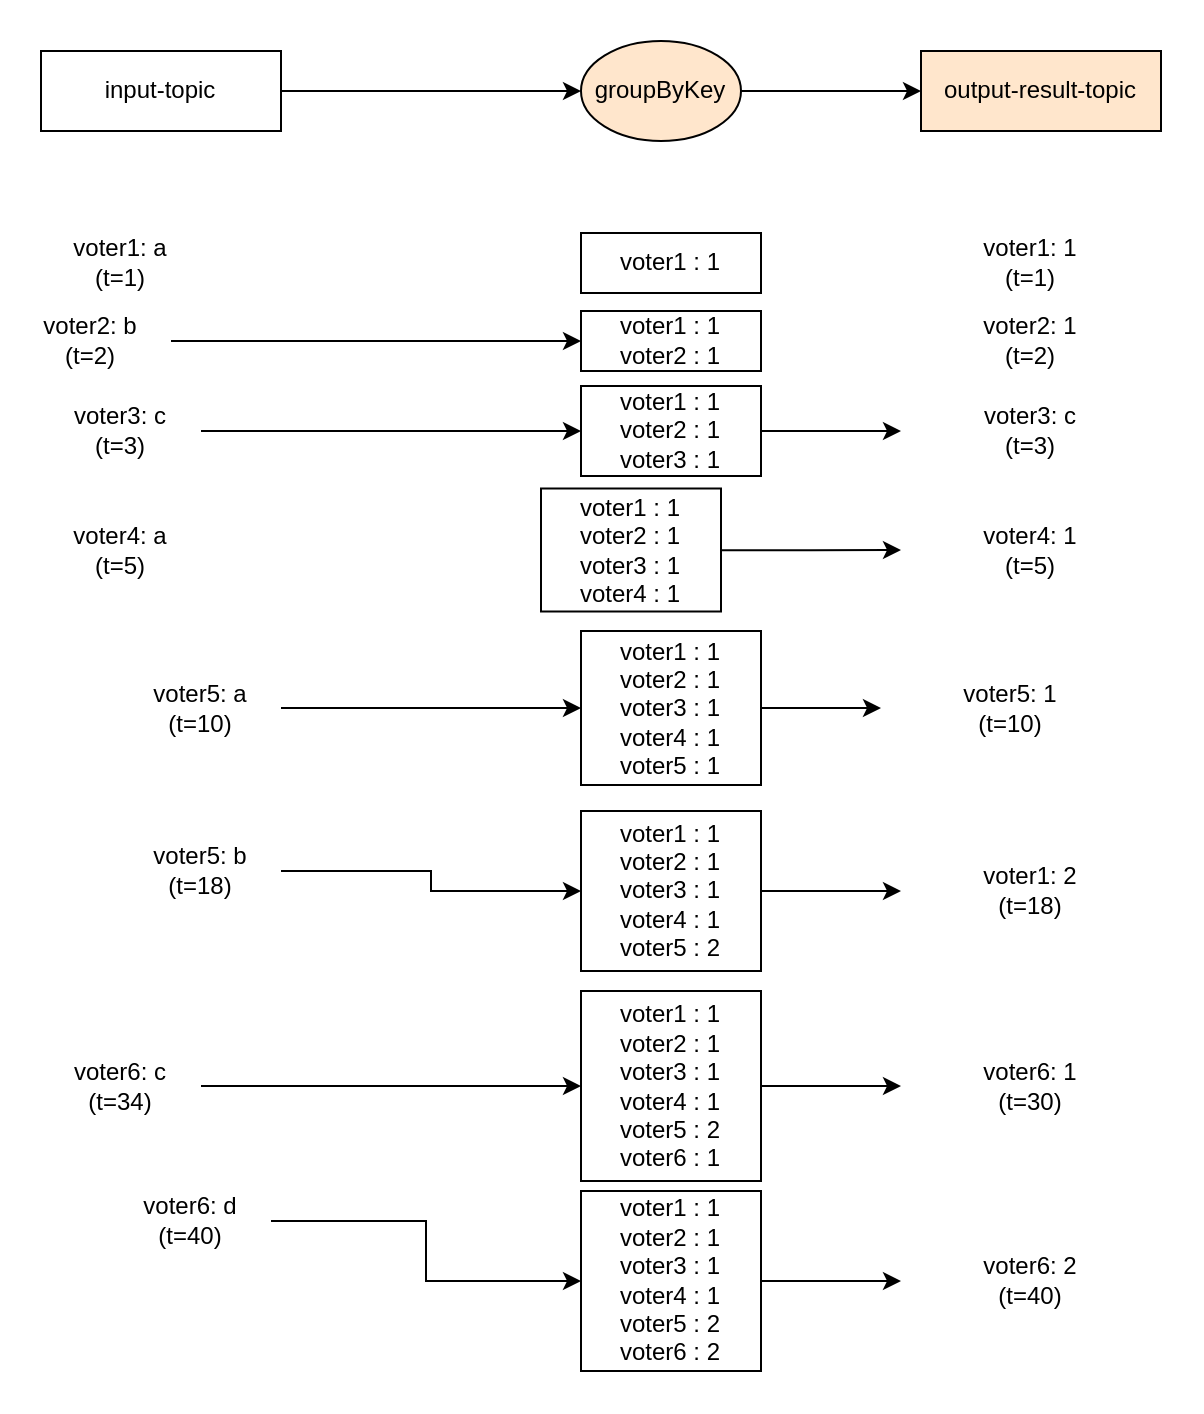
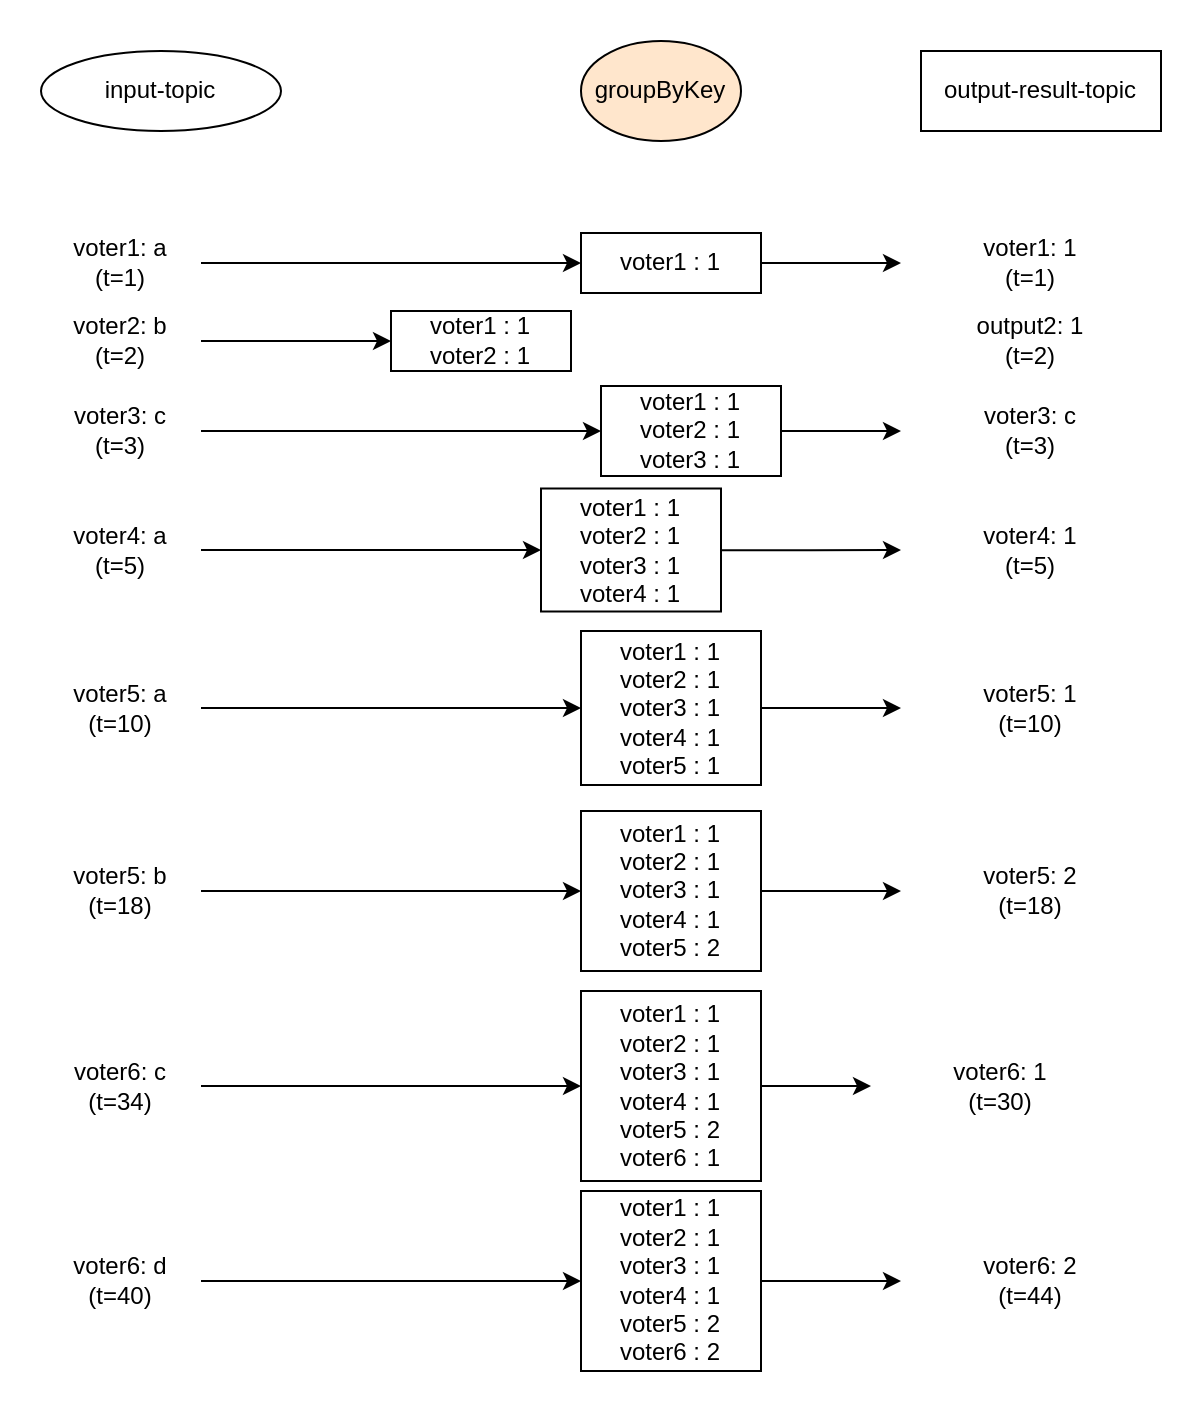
- <mxCell id="3" value="&lt;div&gt;&lt;font&gt;input-topic&lt;/font&gt;&lt;/div&gt;" style="rounded=0;whiteSpace=wrap;html=1;strokeColor=#000000;fontColor=#000000;" parent="1" vertex="1"><mxGeometry x="20" y="25" width="120" height="40" as="geometry" /></mxCell>
+ <mxCell id="3" value="&lt;div&gt;&lt;font&gt;input-topic&lt;/font&gt;&lt;/div&gt;" style="ellipse;whiteSpace=wrap;html=1;strokeColor=#000000;fontColor=#000000;" parent="1" vertex="1"><mxGeometry x="20" y="25" width="120" height="40" as="geometry" /></mxCell>
- <mxCell id="2" style="edgeStyle=orthogonalEdgeStyle;rounded=0;orthogonalLoop=1;jettySize=auto;html=1;entryX=0;entryY=0.5;entryDx=0;entryDy=0;strokeColor=#000000;fontColor=#000000;" parent="1" source="3" target="5" edge="1"><mxGeometry relative="1" as="geometry" /></mxCell>
- <mxCell id="4" style="edgeStyle=orthogonalEdgeStyle;rounded=0;orthogonalLoop=1;jettySize=auto;html=1;entryX=0;entryY=0.5;entryDx=0;entryDy=0;" parent="1" source="5" target="6" edge="1"><mxGeometry relative="1" as="geometry" /></mxCell>
- <mxCell id="6" value="output-result-topic" style="rounded=0;whiteSpace=wrap;html=1;strokeColor=#000000;fontColor=#000000;fillColor=#ffe6cc;" parent="1" vertex="1"><mxGeometry x="460" y="25" width="120" height="40" as="geometry" /></mxCell>
+ <mxCell id="6" value="output-result-topic" style="rounded=0;whiteSpace=wrap;html=1;strokeColor=#000000;fontColor=#000000;" parent="1" vertex="1"><mxGeometry x="460" y="25" width="120" height="40" as="geometry" /></mxCell>
+ <mxCell id="7" style="edgeStyle=orthogonalEdgeStyle;rounded=0;orthogonalLoop=1;jettySize=auto;html=1;entryX=0;entryY=0.5;entryDx=0;entryDy=0;" parent="1" source="8" target="10" edge="1"><mxGeometry relative="1" as="geometry" /></mxCell>
+ <mxCell id="9" style="edgeStyle=orthogonalEdgeStyle;rounded=0;orthogonalLoop=1;jettySize=auto;html=1;" parent="1" source="10" target="11" edge="1"><mxGeometry relative="1" as="geometry" /></mxCell>
- <mxCell id="13" value="voter2: b&lt;div&gt;(t=2)&lt;/div&gt;" style="text;html=1;align=center;verticalAlign=middle;whiteSpace=wrap;rounded=0;fontColor=#000000;" parent="1" vertex="1"><mxGeometry x="5" y="155" width="80" height="30" as="geometry" /></mxCell>
+ <mxCell id="13" value="voter2: b&lt;div&gt;(t=2)&lt;/div&gt;" style="text;html=1;align=center;verticalAlign=middle;whiteSpace=wrap;rounded=0;fontColor=#000000;" parent="1" vertex="1"><mxGeometry x="20" y="155" width="80" height="30" as="geometry" /></mxCell>
- <mxCell id="14" value="voter1 : 1&lt;div&gt;&lt;span style=&quot;background-color: initial;&quot;&gt;voter2 : 1&lt;/span&gt;&lt;/div&gt;" style="text;html=1;align=center;verticalAlign=middle;whiteSpace=wrap;rounded=0;fontColor=#000000;strokeColor=default;" parent="1" vertex="1"><mxGeometry x="290" y="155" width="90" height="30" as="geometry" /></mxCell>
+ <mxCell id="14" value="voter1 : 1&lt;div&gt;&lt;span style=&quot;background-color: initial;&quot;&gt;voter2 : 1&lt;/span&gt;&lt;/div&gt;" style="text;html=1;align=center;verticalAlign=middle;whiteSpace=wrap;rounded=0;fontColor=#000000;strokeColor=default;" parent="1" vertex="1"><mxGeometry x="195" y="155" width="90" height="30" as="geometry" /></mxCell>
- <mxCell id="15" value="&lt;div&gt;&lt;span style=&quot;background-color: initial;&quot;&gt;voter2: 1&lt;/span&gt;&lt;/div&gt;&lt;div&gt;&lt;span style=&quot;background-color: initial;&quot;&gt;(t=2)&lt;/span&gt;&lt;br&gt;&lt;/div&gt;" style="text;html=1;align=center;verticalAlign=middle;whiteSpace=wrap;rounded=0;fontColor=#000000;" parent="1" vertex="1"><mxGeometry x="450" y="155" width="130" height="30" as="geometry" /></mxCell>
+ <mxCell id="15" value="&lt;div&gt;&lt;span style=&quot;background-color: initial;&quot;&gt;output2: 1&lt;/span&gt;&lt;/div&gt;&lt;div&gt;&lt;span style=&quot;background-color: initial;&quot;&gt;(t=2)&lt;/span&gt;&lt;br&gt;&lt;/div&gt;" style="text;html=1;align=center;verticalAlign=middle;whiteSpace=wrap;rounded=0;fontColor=#000000;" parent="1" vertex="1"><mxGeometry x="450" y="155" width="130" height="30" as="geometry" /></mxCell>
- <mxCell id="19" value="voter1 : 1&lt;div&gt;voter2 : 1&lt;/div&gt;&lt;div&gt;voter3 : 1&lt;/div&gt;" style="text;html=1;align=center;verticalAlign=middle;whiteSpace=wrap;rounded=0;fontColor=#000000;strokeColor=default;" parent="1" vertex="1"><mxGeometry x="290" y="192.5" width="90" height="45" as="geometry" /></mxCell>
+ <mxCell id="19" value="voter1 : 1&lt;div&gt;voter2 : 1&lt;/div&gt;&lt;div&gt;voter3 : 1&lt;/div&gt;" style="text;html=1;align=center;verticalAlign=middle;whiteSpace=wrap;rounded=0;fontColor=#000000;strokeColor=default;" parent="1" vertex="1"><mxGeometry x="300" y="192.5" width="90" height="45" as="geometry" /></mxCell>
+ <mxCell id="21" style="edgeStyle=orthogonalEdgeStyle;rounded=0;orthogonalLoop=1;jettySize=auto;html=1;entryX=0;entryY=0.5;entryDx=0;entryDy=0;" parent="1" source="22" target="24" edge="1"><mxGeometry relative="1" as="geometry" /></mxCell>
- <mxCell id="27" value="voter5: a&lt;div&gt;(t=10)&lt;/div&gt;" style="text;html=1;align=center;verticalAlign=middle;whiteSpace=wrap;rounded=0;fontColor=#000000;" parent="1" vertex="1"><mxGeometry x="60" y="338.5" width="80" height="30" as="geometry" /></mxCell>
+ <mxCell id="27" value="voter5: a&lt;div&gt;(t=10)&lt;/div&gt;" style="text;html=1;align=center;verticalAlign=middle;whiteSpace=wrap;rounded=0;fontColor=#000000;" parent="1" vertex="1"><mxGeometry x="20" y="338.5" width="80" height="30" as="geometry" /></mxCell>
- <mxCell id="30" value="&lt;div&gt;&lt;span style=&quot;background-color: initial;&quot;&gt;voter5: 1&lt;/span&gt;&lt;/div&gt;&lt;div&gt;&lt;span style=&quot;background-color: initial;&quot;&gt;(t=10)&lt;/span&gt;&lt;br&gt;&lt;/div&gt;" style="text;html=1;align=center;verticalAlign=middle;whiteSpace=wrap;rounded=0;fontColor=#000000;" parent="1" vertex="1"><mxGeometry x="440" y="338.5" width="130" height="30" as="geometry" /></mxCell>
+ <mxCell id="30" value="&lt;div&gt;&lt;span style=&quot;background-color: initial;&quot;&gt;voter5: 1&lt;/span&gt;&lt;/div&gt;&lt;div&gt;&lt;span style=&quot;background-color: initial;&quot;&gt;(t=10)&lt;/span&gt;&lt;br&gt;&lt;/div&gt;" style="text;html=1;align=center;verticalAlign=middle;whiteSpace=wrap;rounded=0;fontColor=#000000;" parent="1" vertex="1"><mxGeometry x="450" y="338.5" width="130" height="30" as="geometry" /></mxCell>
- <mxCell id="32" value="voter5: b&lt;div&gt;(t=18)&lt;/div&gt;" style="text;html=1;align=center;verticalAlign=middle;whiteSpace=wrap;rounded=0;fontColor=#000000;" parent="1" vertex="1"><mxGeometry x="60" y="420" width="80" height="30" as="geometry" /></mxCell>
+ <mxCell id="32" value="voter5: b&lt;div&gt;(t=18)&lt;/div&gt;" style="text;html=1;align=center;verticalAlign=middle;whiteSpace=wrap;rounded=0;fontColor=#000000;" parent="1" vertex="1"><mxGeometry x="20" y="430" width="80" height="30" as="geometry" /></mxCell>
- <mxCell id="35" value="&lt;div&gt;&lt;span style=&quot;background-color: initial;&quot;&gt;voter1: 2&lt;/span&gt;&lt;/div&gt;&lt;div&gt;&lt;span style=&quot;background-color: initial;&quot;&gt;(t=18)&lt;/span&gt;&lt;br&gt;&lt;/div&gt;" style="text;html=1;align=center;verticalAlign=middle;whiteSpace=wrap;rounded=0;fontColor=#000000;" parent="1" vertex="1"><mxGeometry x="450" y="430" width="130" height="30" as="geometry" /></mxCell>
+ <mxCell id="35" value="&lt;div&gt;&lt;span style=&quot;background-color: initial;&quot;&gt;voter5: 2&lt;/span&gt;&lt;/div&gt;&lt;div&gt;&lt;span style=&quot;background-color: initial;&quot;&gt;(t=18)&lt;/span&gt;&lt;br&gt;&lt;/div&gt;" style="text;html=1;align=center;verticalAlign=middle;whiteSpace=wrap;rounded=0;fontColor=#000000;" parent="1" vertex="1"><mxGeometry x="450" y="430" width="130" height="30" as="geometry" /></mxCell>
- <mxCell id="40" value="&lt;div&gt;&lt;span style=&quot;background-color: initial;&quot;&gt;voter6: 1&lt;/span&gt;&lt;/div&gt;&lt;div&gt;&lt;span style=&quot;background-color: initial;&quot;&gt;(t=30)&lt;/span&gt;&lt;br&gt;&lt;/div&gt;" style="text;html=1;align=center;verticalAlign=middle;whiteSpace=wrap;rounded=0;fontColor=#000000;" parent="1" vertex="1"><mxGeometry x="450" y="522.5" width="130" height="40" as="geometry" /></mxCell>
+ <mxCell id="40" value="&lt;div&gt;&lt;span style=&quot;background-color: initial;&quot;&gt;voter6: 1&lt;/span&gt;&lt;/div&gt;&lt;div&gt;&lt;span style=&quot;background-color: initial;&quot;&gt;(t=30)&lt;/span&gt;&lt;br&gt;&lt;/div&gt;" style="text;html=1;align=center;verticalAlign=middle;whiteSpace=wrap;rounded=0;fontColor=#000000;" parent="1" vertex="1"><mxGeometry x="435" y="522.5" width="130" height="40" as="geometry" /></mxCell>
- <mxCell id="42" value="voter6: d&lt;div&gt;(t=40)&lt;/div&gt;" style="text;html=1;align=center;verticalAlign=middle;whiteSpace=wrap;rounded=0;fontColor=#000000;" parent="1" vertex="1"><mxGeometry x="55" y="595" width="80" height="30" as="geometry" /></mxCell>
+ <mxCell id="42" value="voter6: d&lt;div&gt;(t=40)&lt;/div&gt;" style="text;html=1;align=center;verticalAlign=middle;whiteSpace=wrap;rounded=0;fontColor=#000000;" parent="1" vertex="1"><mxGeometry x="20" y="625" width="80" height="30" as="geometry" /></mxCell>
- <mxCell id="45" value="&lt;div&gt;&lt;span style=&quot;background-color: initial;&quot;&gt;voter6: 2&lt;/span&gt;&lt;/div&gt;&lt;div&gt;&lt;span style=&quot;background-color: initial;&quot;&gt;(t=40)&lt;/span&gt;&lt;/div&gt;" style="text;html=1;align=center;verticalAlign=middle;whiteSpace=wrap;rounded=0;fontColor=#000000;" parent="1" vertex="1"><mxGeometry x="450" y="620" width="130" height="40" as="geometry" /></mxCell>
+ <mxCell id="45" value="&lt;div&gt;&lt;span style=&quot;background-color: initial;&quot;&gt;voter6: 2&lt;/span&gt;&lt;/div&gt;&lt;div&gt;&lt;span style=&quot;background-color: initial;&quot;&gt;(t=44)&lt;/span&gt;&lt;/div&gt;" style="text;html=1;align=center;verticalAlign=middle;whiteSpace=wrap;rounded=0;fontColor=#000000;" parent="1" vertex="1"><mxGeometry x="450" y="620" width="130" height="40" as="geometry" /></mxCell>
